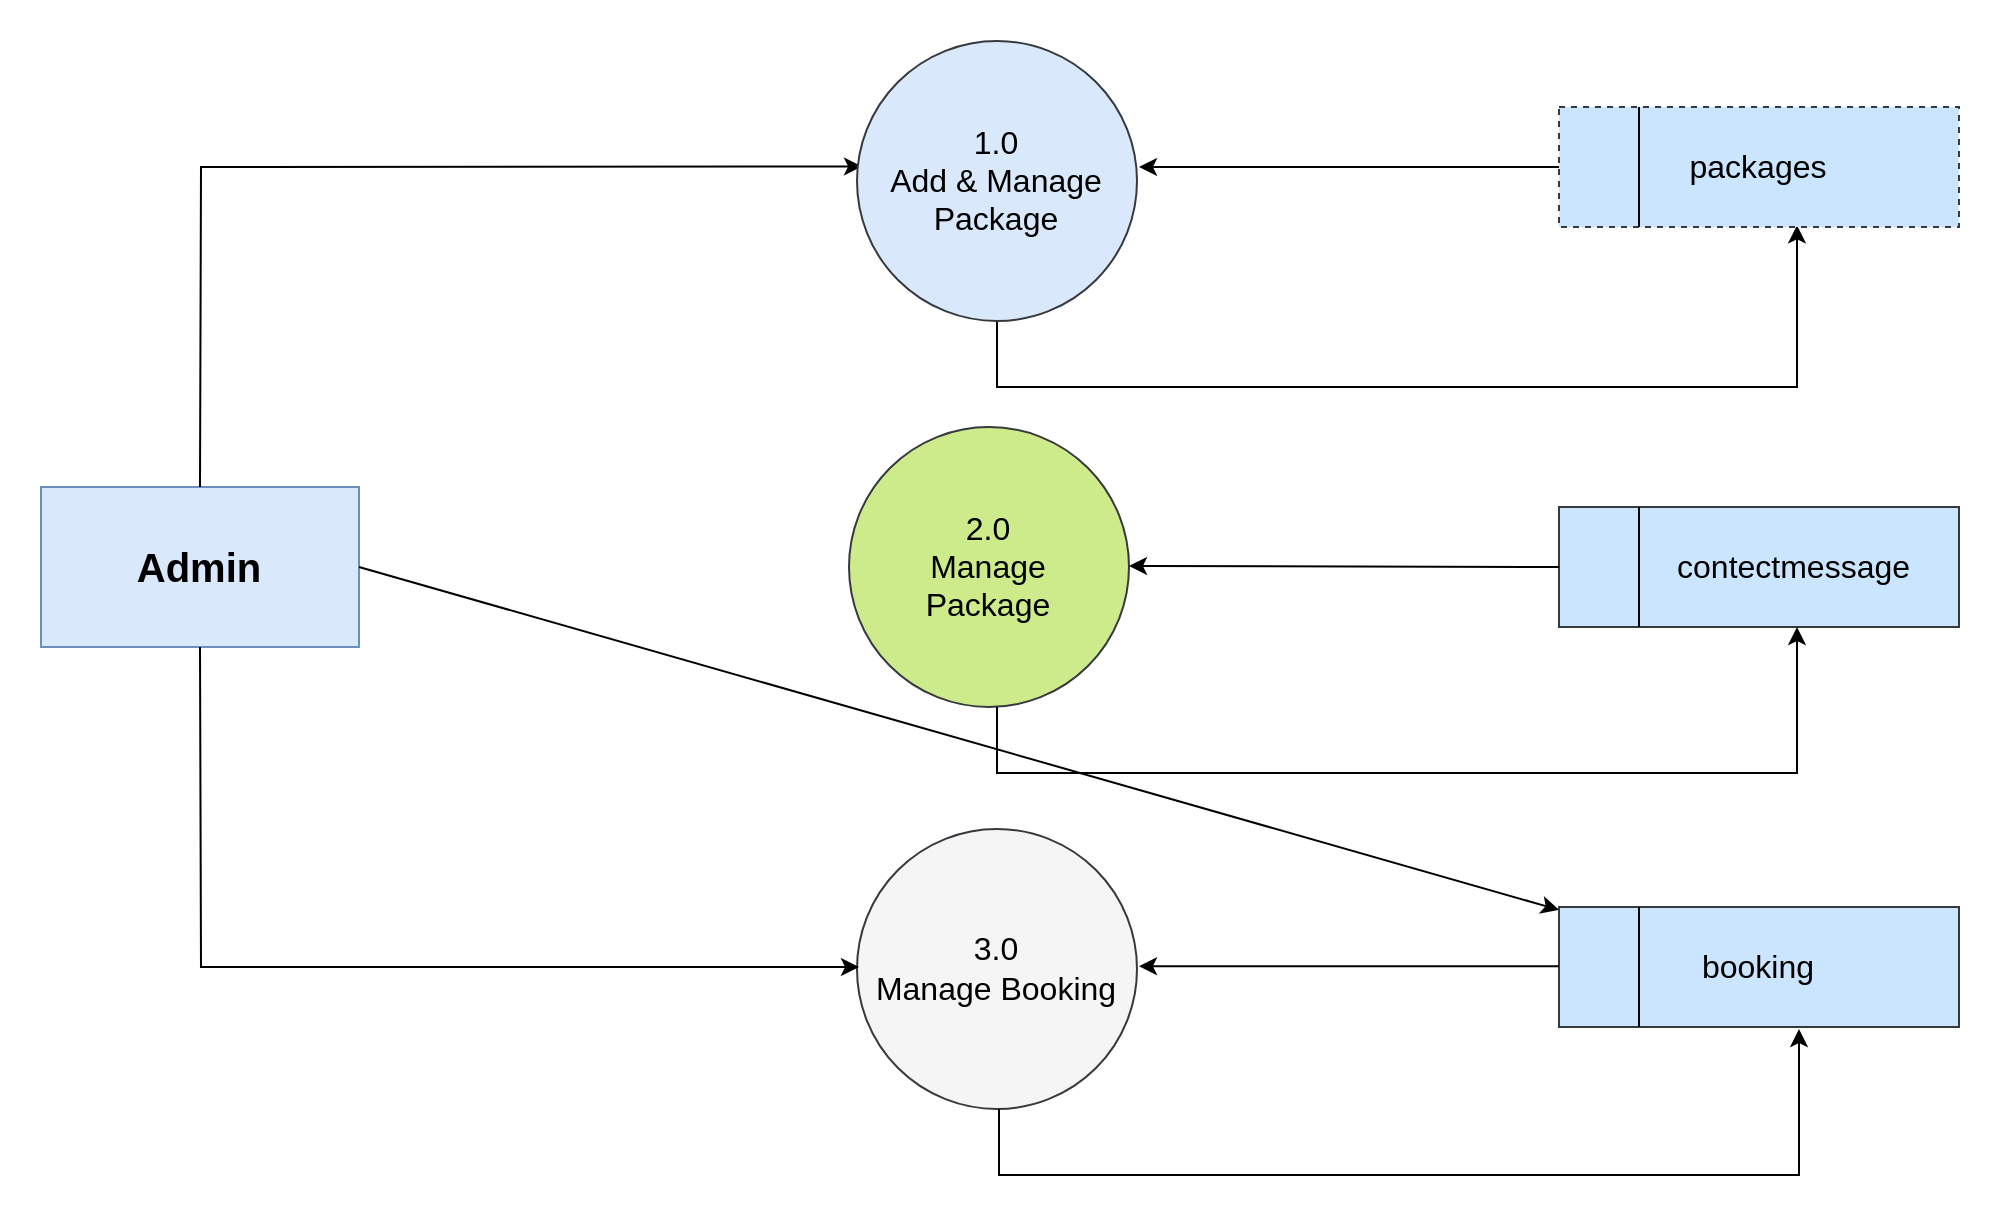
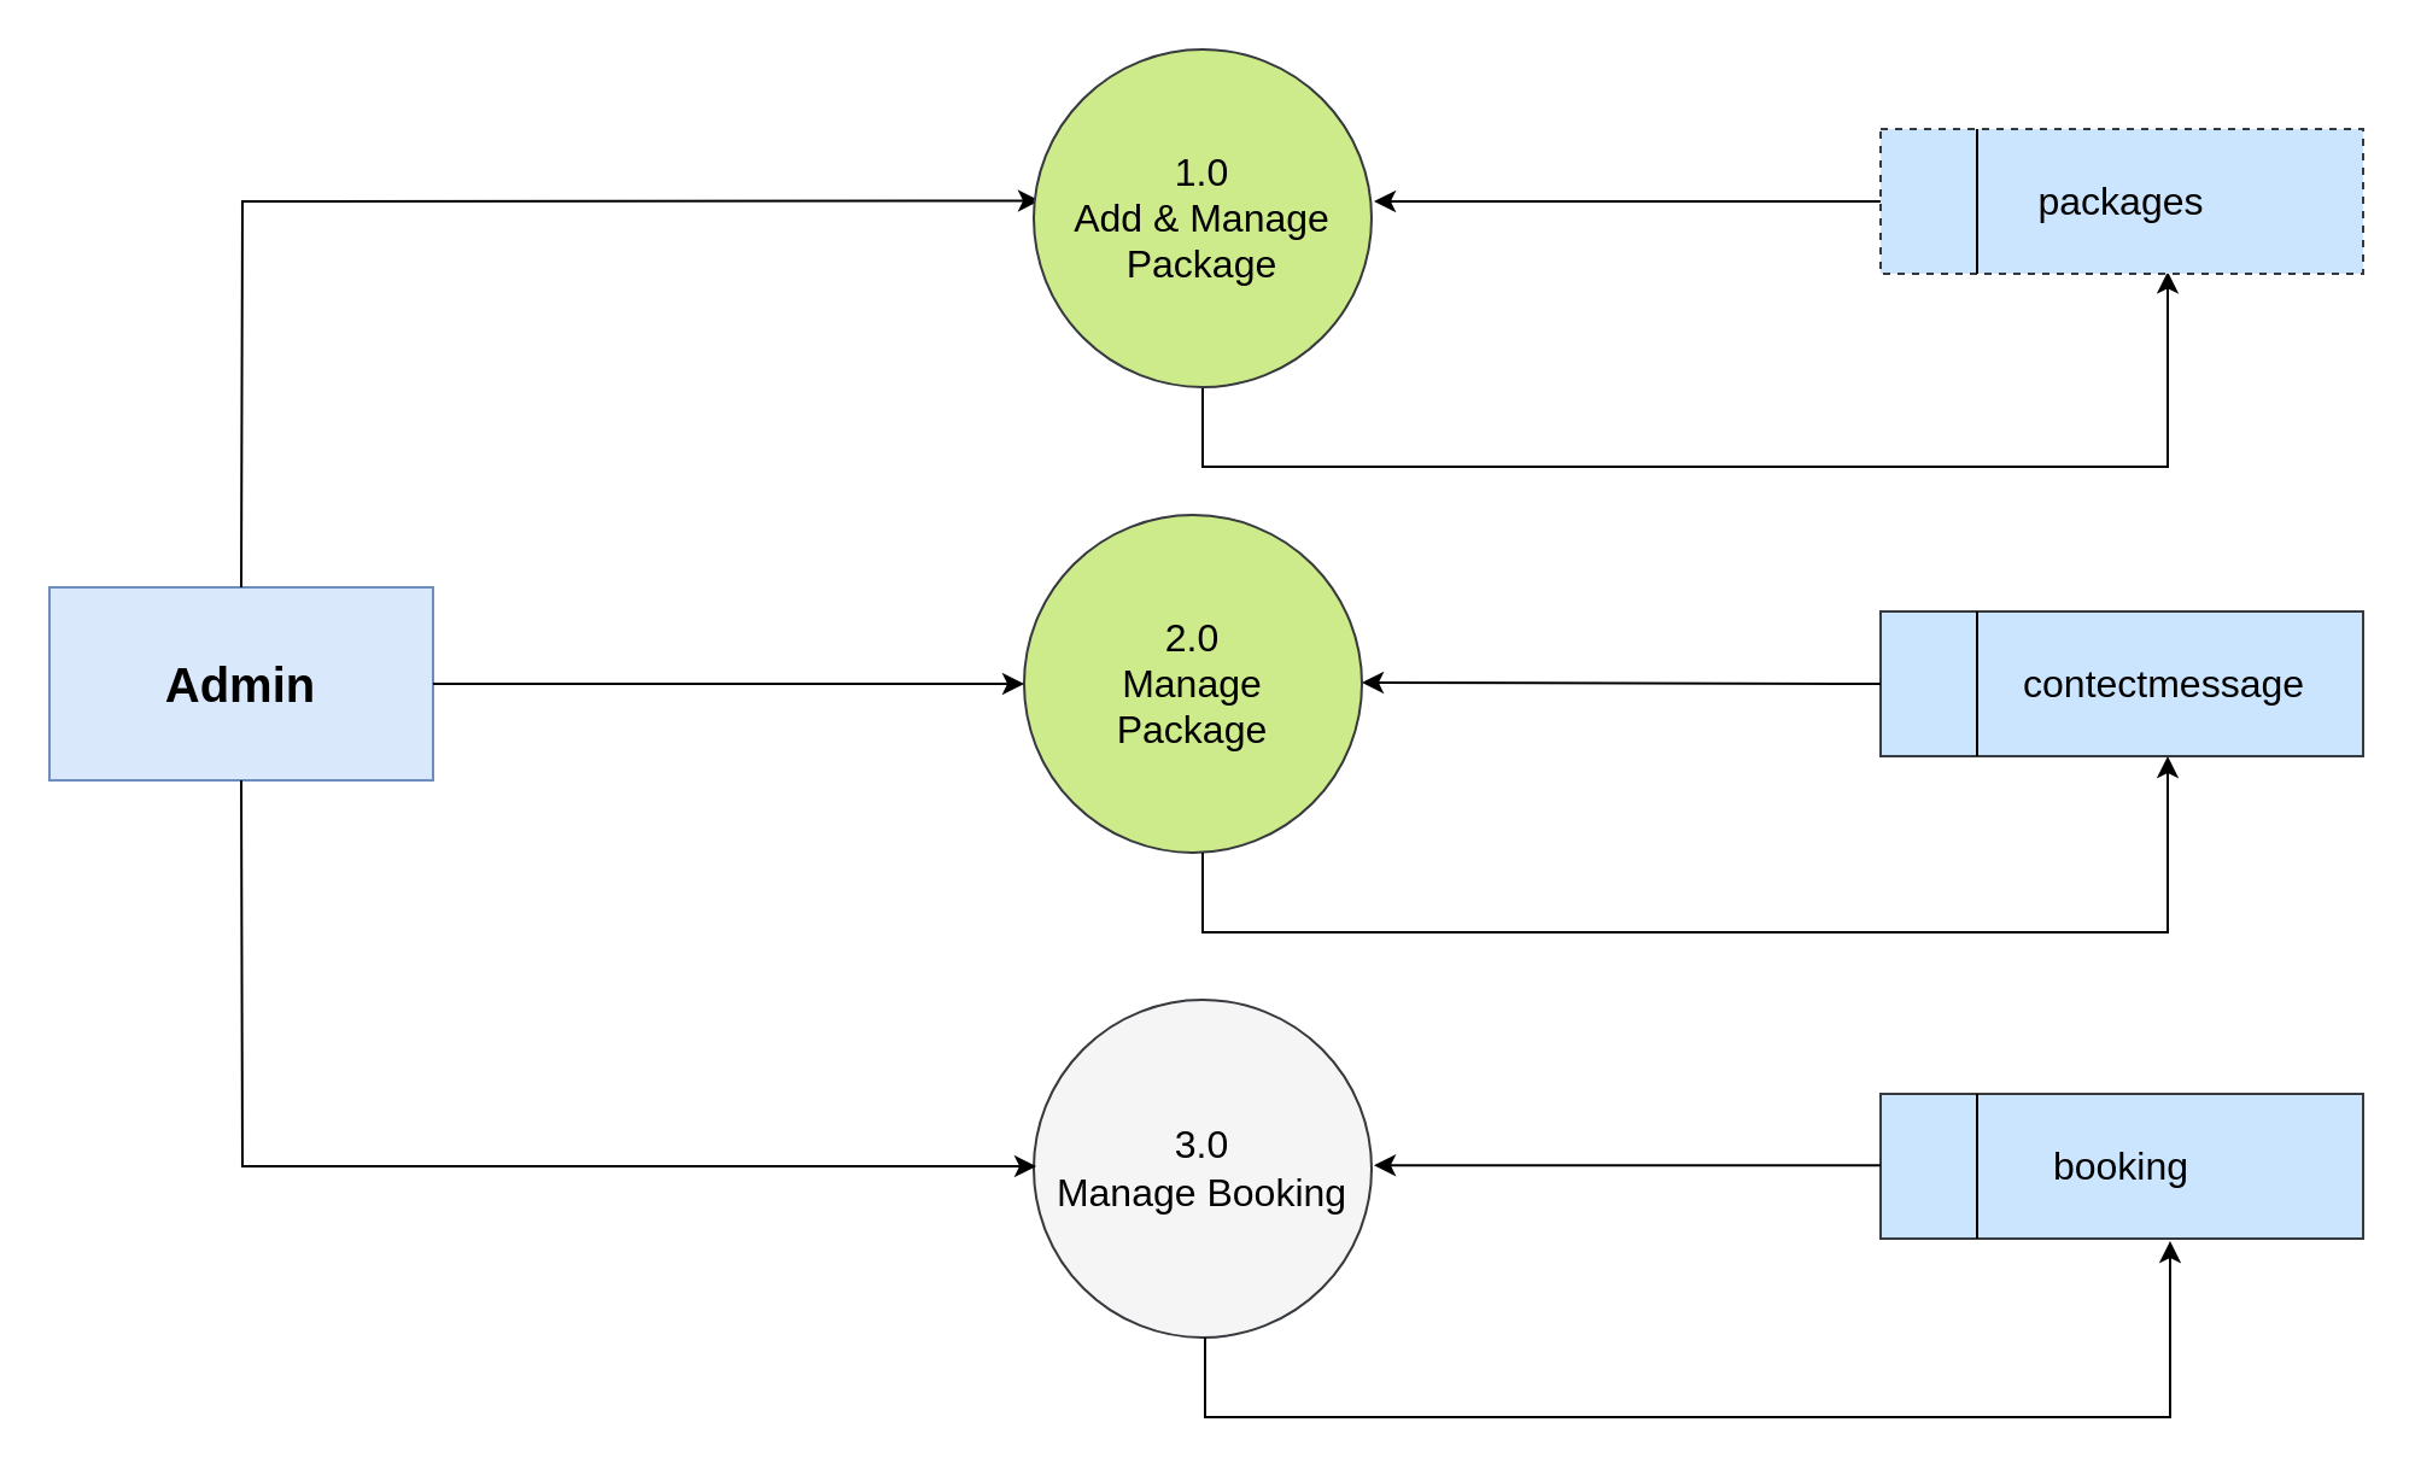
- <mxCell id="6" value="1.0&lt;br&gt;Add &amp;amp; Manage Package" style="ellipse;whiteSpace=wrap;html=1;aspect=fixed;fillColor=#dae8fc;strokeColor=#36393d;fontSize=16;" parent="1" vertex="1"><mxGeometry x="428" y="20" width="140" height="140" as="geometry" /></mxCell>
+ <mxCell id="6" value="1.0&lt;br&gt;Add &amp;amp; Manage Package" style="ellipse;whiteSpace=wrap;html=1;aspect=fixed;fillColor=#cdeb8b;strokeColor=#36393d;fontSize=16;" parent="1" vertex="1"><mxGeometry x="428" y="20" width="140" height="140" as="geometry" /></mxCell>
- <mxCell id="8" value="" style="endArrow=classic;html=1;rounded=0;exitX=1;exitY=0.5;exitDx=0;exitDy=0;" parent="1" source="3" target="17" edge="1"><mxGeometry width="50" height="50" relative="1" as="geometry"><mxPoint x="479" y="273" as="sourcePoint" /><mxPoint x="529" y="223" as="targetPoint" /></mxGeometry></mxCell>
+ <mxCell id="8" value="" style="endArrow=classic;html=1;rounded=0;exitX=1;exitY=0.5;exitDx=0;exitDy=0;entryX=0;entryY=0.5;entryDx=0;entryDy=0;" parent="1" source="3" target="4" edge="1"><mxGeometry width="50" height="50" relative="1" as="geometry"><mxPoint x="479" y="273" as="sourcePoint" /><mxPoint x="529" y="223" as="targetPoint" /></mxGeometry></mxCell>
